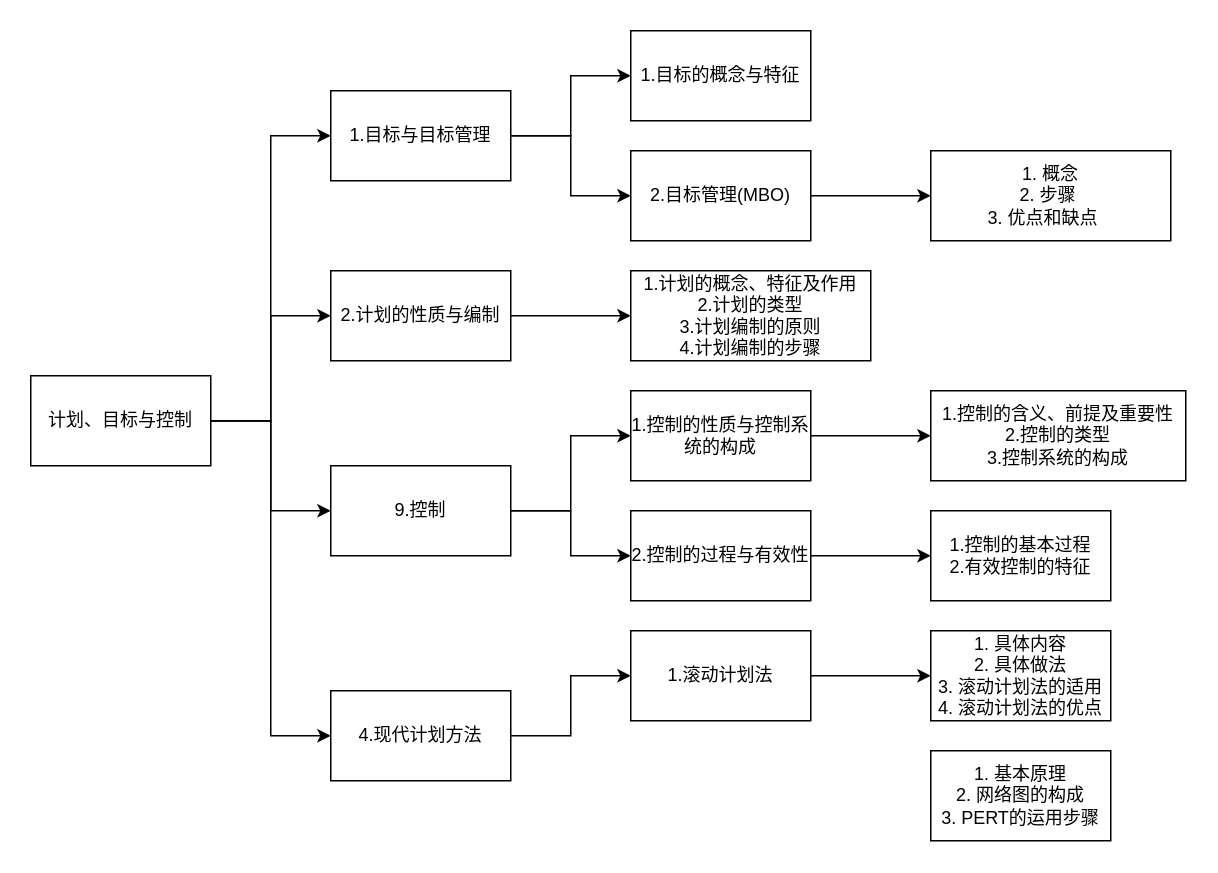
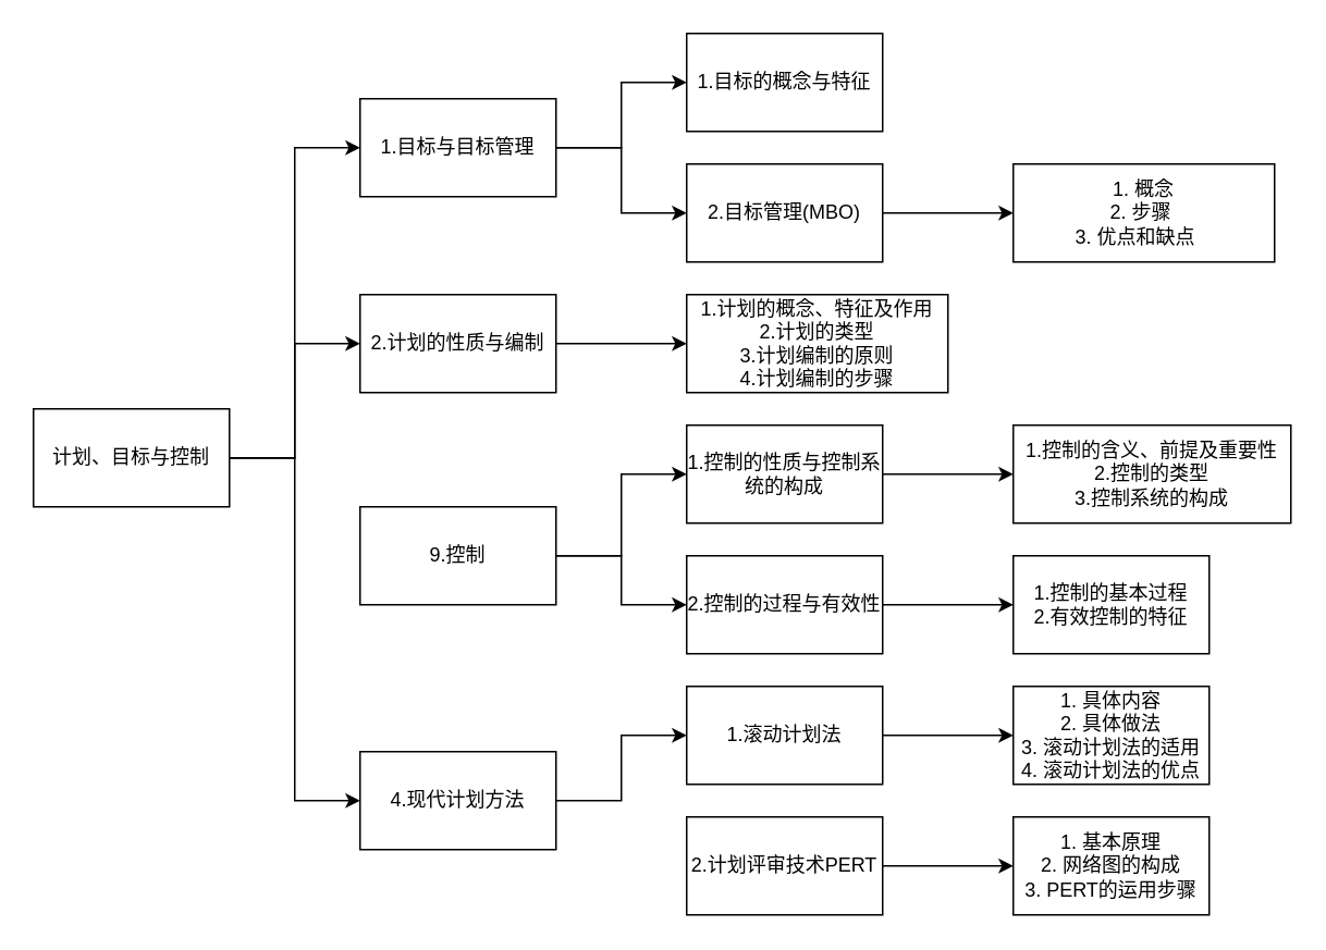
- <mxCell id="5" style="edgeStyle=orthogonalEdgeStyle;rounded=0;orthogonalLoop=1;jettySize=auto;html=1;" parent="1" source="6" target="34" edge="1"><mxGeometry relative="1" as="geometry" /></mxCell>
+ <mxCell id="29" value="2.计划评审技术PERT" style="rounded=0;whiteSpace=wrap;html=1;" parent="1" vertex="1"><mxGeometry x="420" y="500" width="120" height="60" as="geometry" /></mxCell>
+ <mxCell id="28" value="" style="edgeStyle=orthogonalEdgeStyle;rounded=0;orthogonalLoop=1;jettySize=auto;html=1;entryX=0;entryY=0.5;entryDx=0;entryDy=0;" parent="1" source="29" target="31" edge="1"><mxGeometry relative="1" as="geometry" /></mxCell>
